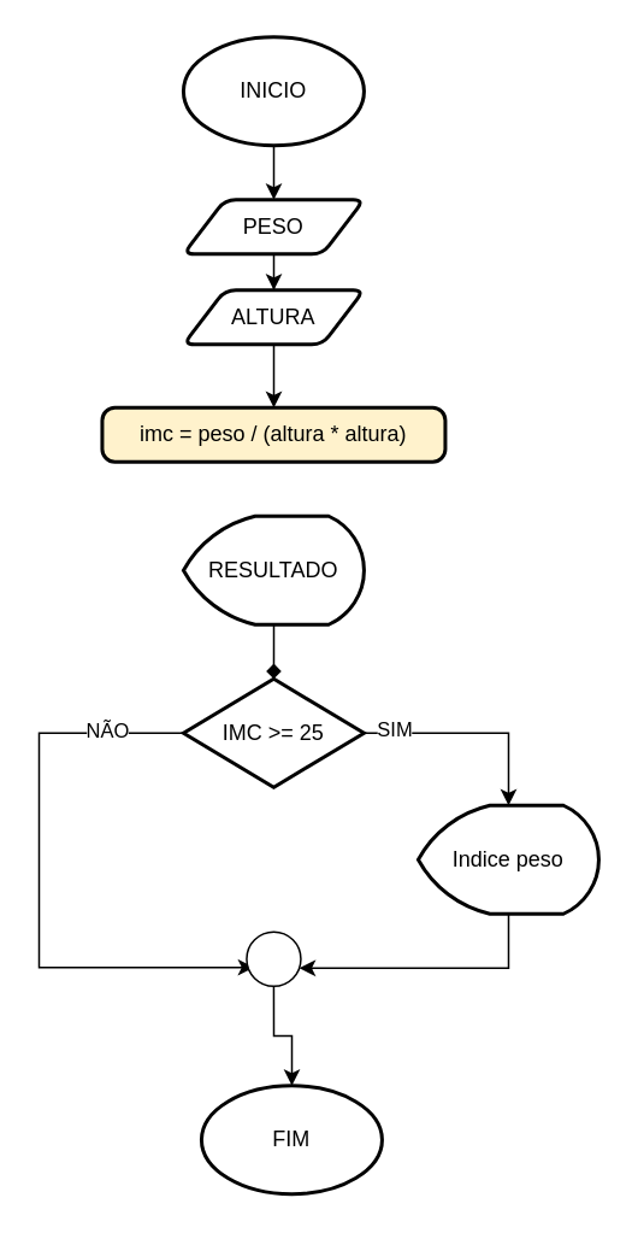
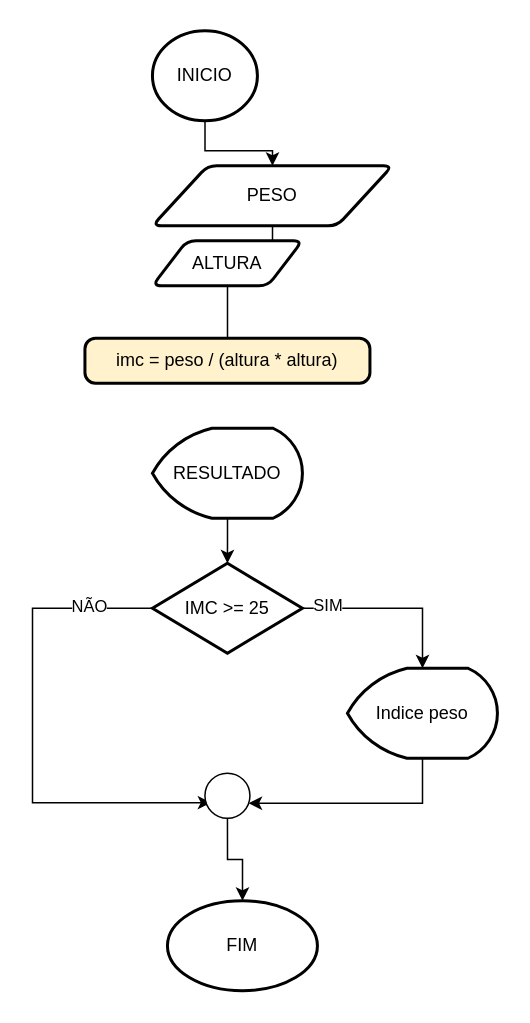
- <mxCell id="3" value="INICIO" style="strokeWidth=2;html=1;shape=mxgraph.flowchart.start_1;whiteSpace=wrap;" vertex="1" parent="1"><mxGeometry x="100.96" y="20" width="100" height="60" as="geometry" /></mxCell>
+ <mxCell id="3" value="INICIO" style="strokeWidth=2;html=1;shape=mxgraph.flowchart.start_1;whiteSpace=wrap;" vertex="1" parent="1"><mxGeometry x="100.96" y="20" width="70" height="60" as="geometry" /></mxCell>
- <mxCell id="6" value="PESO" style="shape=parallelogram;html=1;strokeWidth=2;perimeter=parallelogramPerimeter;whiteSpace=wrap;rounded=1;arcSize=12;size=0.23;" vertex="1" parent="1"><mxGeometry x="100.96" y="110" width="100" height="30" as="geometry" /></mxCell>
+ <mxCell id="6" value="PESO" style="shape=parallelogram;html=1;strokeWidth=2;perimeter=parallelogramPerimeter;whiteSpace=wrap;rounded=1;arcSize=12;size=0.23;" vertex="1" parent="1"><mxGeometry x="100.96" y="110" width="160" height="40" as="geometry" /></mxCell>
- <mxCell id="7" style="edgeStyle=orthogonalEdgeStyle;rounded=0;orthogonalLoop=1;jettySize=auto;html=1;" edge="1" parent="1" source="8" target="10"><mxGeometry relative="1" as="geometry"><mxPoint x="150.96" y="210" as="targetPoint" /></mxGeometry></mxCell>
+ <mxCell id="7" style="edgeStyle=orthogonalEdgeStyle;rounded=0;orthogonalLoop=1;jettySize=auto;html=1;endArrow=none;" edge="1" parent="1" source="8" target="10"><mxGeometry relative="1" as="geometry"><mxPoint x="150.96" y="210" as="targetPoint" /></mxGeometry></mxCell>
- <mxCell id="17" style="edgeStyle=orthogonalEdgeStyle;rounded=0;orthogonalLoop=1;jettySize=auto;html=1;entryX=0.5;entryY=0;entryDx=0;entryDy=0;entryPerimeter=0;endArrow=diamond;" edge="1" parent="1" source="11" target="16"><mxGeometry relative="1" as="geometry" /></mxCell>
+ <mxCell id="17" style="edgeStyle=orthogonalEdgeStyle;rounded=0;orthogonalLoop=1;jettySize=auto;html=1;entryX=0.5;entryY=0;entryDx=0;entryDy=0;entryPerimeter=0;" edge="1" parent="1" source="11" target="16"><mxGeometry relative="1" as="geometry" /></mxCell>
